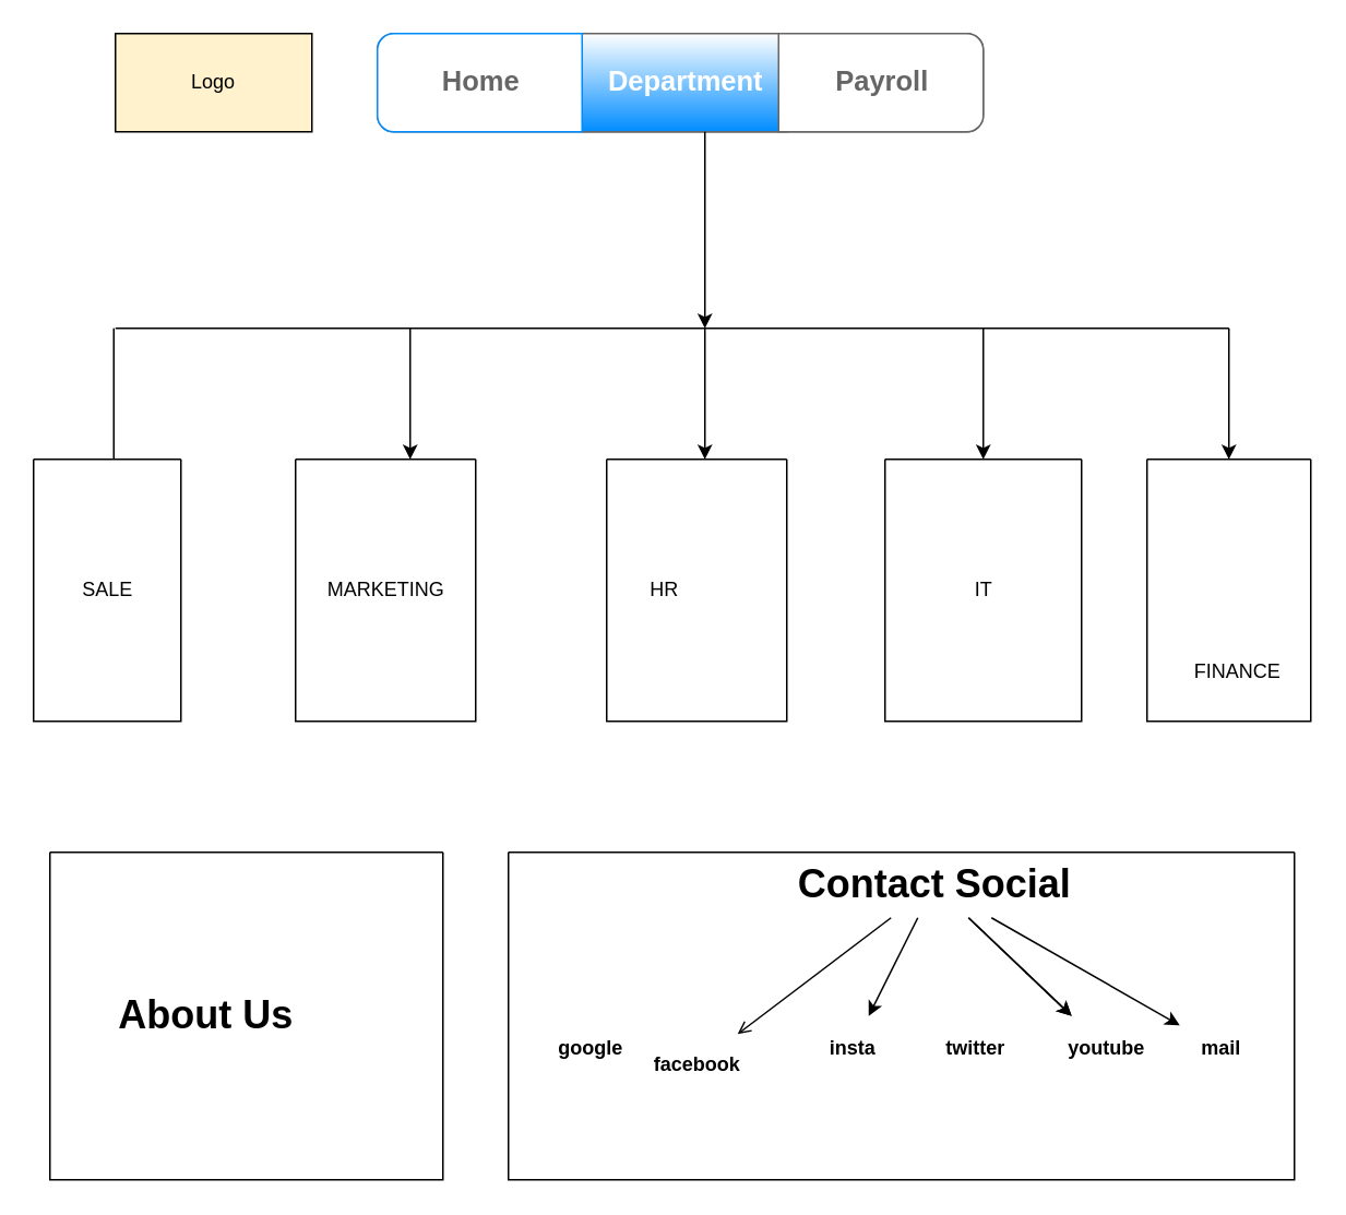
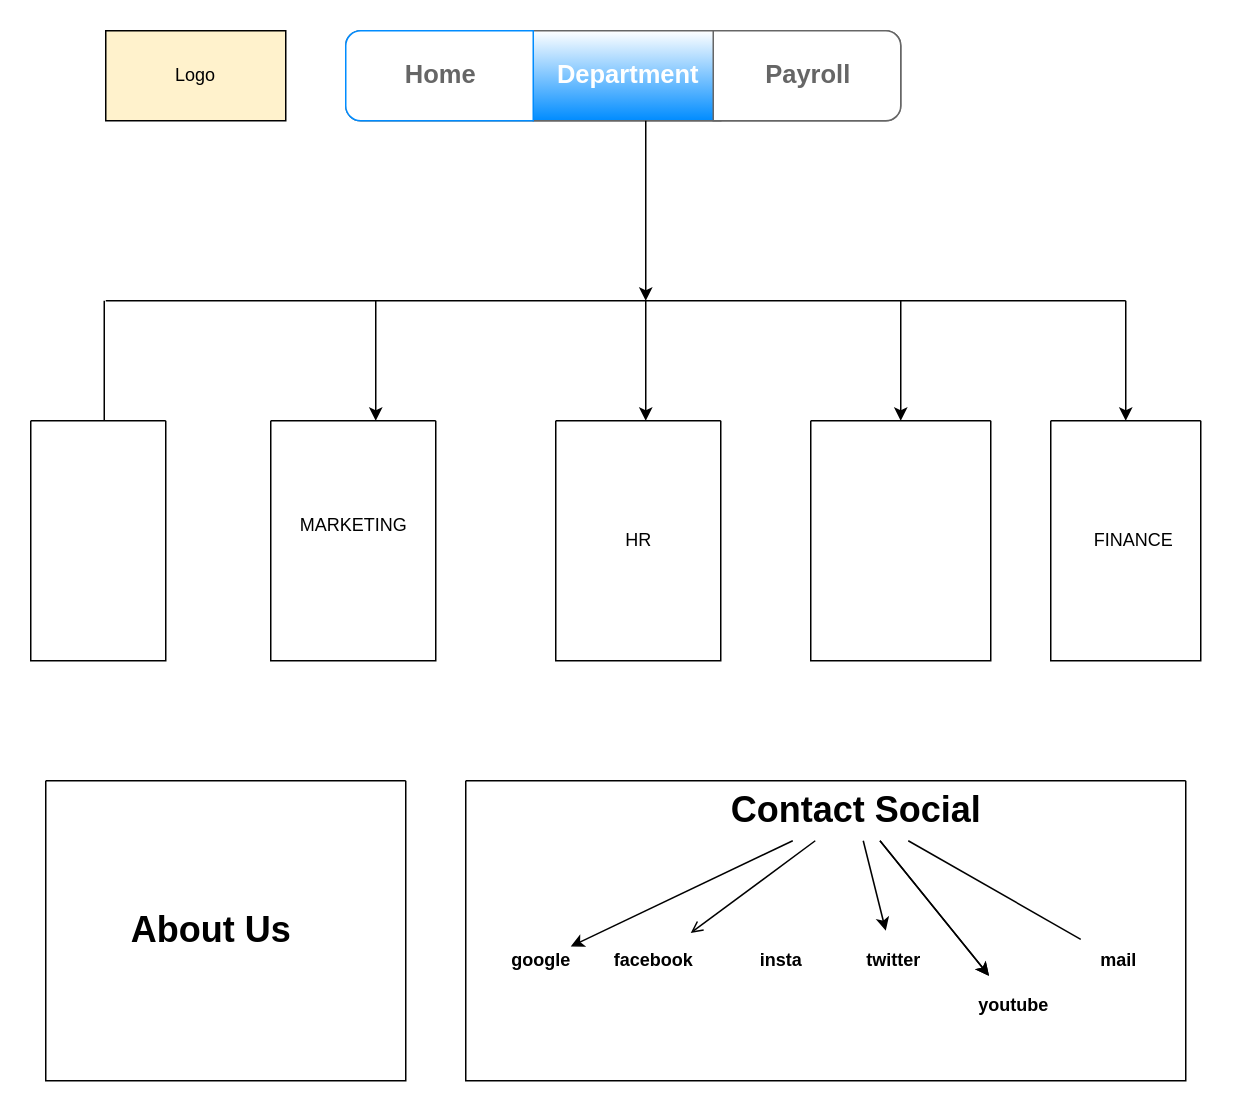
- <mxCell id="15" value="SALE" style="text;html=1;align=center;verticalAlign=middle;resizable=0;points=[];autosize=1;strokeColor=none;fillColor=none;" parent="14" vertex="1"><mxGeometry x="20" y="70" width="50" height="20" as="geometry" /></mxCell>
- <mxCell id="24" value="MARKETING" style="text;html=1;align=center;verticalAlign=middle;resizable=0;points=[];autosize=1;strokeColor=none;fillColor=none;" parent="23" vertex="1"><mxGeometry x="10" y="70" width="90" height="20" as="geometry" /></mxCell>
+ <mxCell id="24" value="MARKETING" style="text;html=1;align=center;verticalAlign=middle;resizable=0;points=[];autosize=1;strokeColor=none;fillColor=none;" parent="23" vertex="1"><mxGeometry x="10" y="60" width="90" height="20" as="geometry" /></mxCell>
- <mxCell id="18" value="HR" style="text;html=1;align=center;verticalAlign=middle;resizable=0;points=[];autosize=1;strokeColor=none;fillColor=none;" parent="17" vertex="1"><mxGeometry x="20" y="70" width="30" height="20" as="geometry" /></mxCell>
+ <mxCell id="18" value="HR" style="text;html=1;align=center;verticalAlign=middle;resizable=0;points=[];autosize=1;strokeColor=none;fillColor=none;" parent="17" vertex="1"><mxGeometry x="40" y="70" width="30" height="20" as="geometry" /></mxCell>
- <mxCell id="22" value="IT" style="text;html=1;align=center;verticalAlign=middle;resizable=0;points=[];autosize=1;strokeColor=none;fillColor=none;" parent="21" vertex="1"><mxGeometry x="45" y="70" width="30" height="20" as="geometry" /></mxCell>
- <mxCell id="20" value="FINANCE" style="text;html=1;align=center;verticalAlign=middle;resizable=0;points=[];autosize=1;strokeColor=none;fillColor=none;" parent="19" vertex="1"><mxGeometry x="20" y="120" width="70" height="20" as="geometry" /></mxCell>
+ <mxCell id="20" value="FINANCE" style="text;html=1;align=center;verticalAlign=middle;resizable=0;points=[];autosize=1;strokeColor=none;fillColor=none;" parent="19" vertex="1"><mxGeometry x="20" y="70" width="70" height="20" as="geometry" /></mxCell>
- <mxCell id="28" value="" style="edgeStyle=none;html=1;fontFamily=Helvetica;fontSize=12;fontColor=default;" parent="27" source="31" target="34" edge="1"><mxGeometry relative="1" as="geometry" /></mxCell>
+ <mxCell id="39" value="" style="edgeStyle=none;html=1;fontFamily=Helvetica;fontSize=12;fontColor=default;" parent="27" source="31" target="38" edge="1"><mxGeometry relative="1" as="geometry" /></mxCell>
+ <mxCell id="37" value="" style="edgeStyle=none;html=1;fontFamily=Helvetica;fontSize=12;fontColor=default;" parent="27" source="31" target="36" edge="1"><mxGeometry relative="1" as="geometry" /></mxCell>
- <mxCell id="26" value="About Us" style="text;strokeColor=none;fillColor=none;html=1;fontSize=24;fontStyle=1;verticalAlign=middle;align=center;fontFamily=Helvetica;fontColor=default;" parent="25" vertex="1"><mxGeometry x="45" y="80" width="100" height="40" as="geometry" /></mxCell>
+ <mxCell id="26" value="About Us" style="text;strokeColor=none;fillColor=none;html=1;fontSize=24;fontStyle=1;verticalAlign=middle;align=center;fontFamily=Helvetica;fontColor=default;" parent="25" vertex="1"><mxGeometry x="60" y="80" width="100" height="40" as="geometry" /></mxCell>
- <mxCell id="41" value="" style="edgeStyle=none;html=1;fontFamily=Helvetica;fontSize=12;fontColor=default;" parent="27" source="31" target="40" edge="1"><mxGeometry relative="1" as="geometry" /></mxCell>
+ <mxCell id="41" value="" style="edgeStyle=none;html=1;fontFamily=Helvetica;fontSize=12;fontColor=default;endArrow=none;" parent="27" source="31" target="40" edge="1"><mxGeometry relative="1" as="geometry" /></mxCell>
- <mxCell id="35" value="youtube" style="text;strokeColor=none;fillColor=none;html=1;fontSize=12;fontStyle=1;verticalAlign=middle;align=center;fontFamily=Helvetica;fontColor=default;" parent="27" vertex="1"><mxGeometry x="340" y="100" width="50" height="40" as="geometry" /></mxCell>
+ <mxCell id="35" value="youtube" style="text;strokeColor=none;fillColor=none;html=1;fontSize=12;fontStyle=1;verticalAlign=middle;align=center;fontFamily=Helvetica;fontColor=default;" parent="27" vertex="1"><mxGeometry x="340" y="130" width="50" height="40" as="geometry" /></mxCell>
- <mxCell id="32" value="facebook" style="text;strokeColor=none;fillColor=none;html=1;fontSize=12;fontStyle=1;verticalAlign=middle;align=center;fontFamily=Helvetica;fontColor=default;" parent="27" vertex="1"><mxGeometry x="90" y="110" width="50" height="40" as="geometry" /></mxCell>
+ <mxCell id="32" value="facebook" style="text;strokeColor=none;fillColor=none;html=1;fontSize=12;fontStyle=1;verticalAlign=middle;align=center;fontFamily=Helvetica;fontColor=default;" parent="27" vertex="1"><mxGeometry x="100" y="100" width="50" height="40" as="geometry" /></mxCell>
